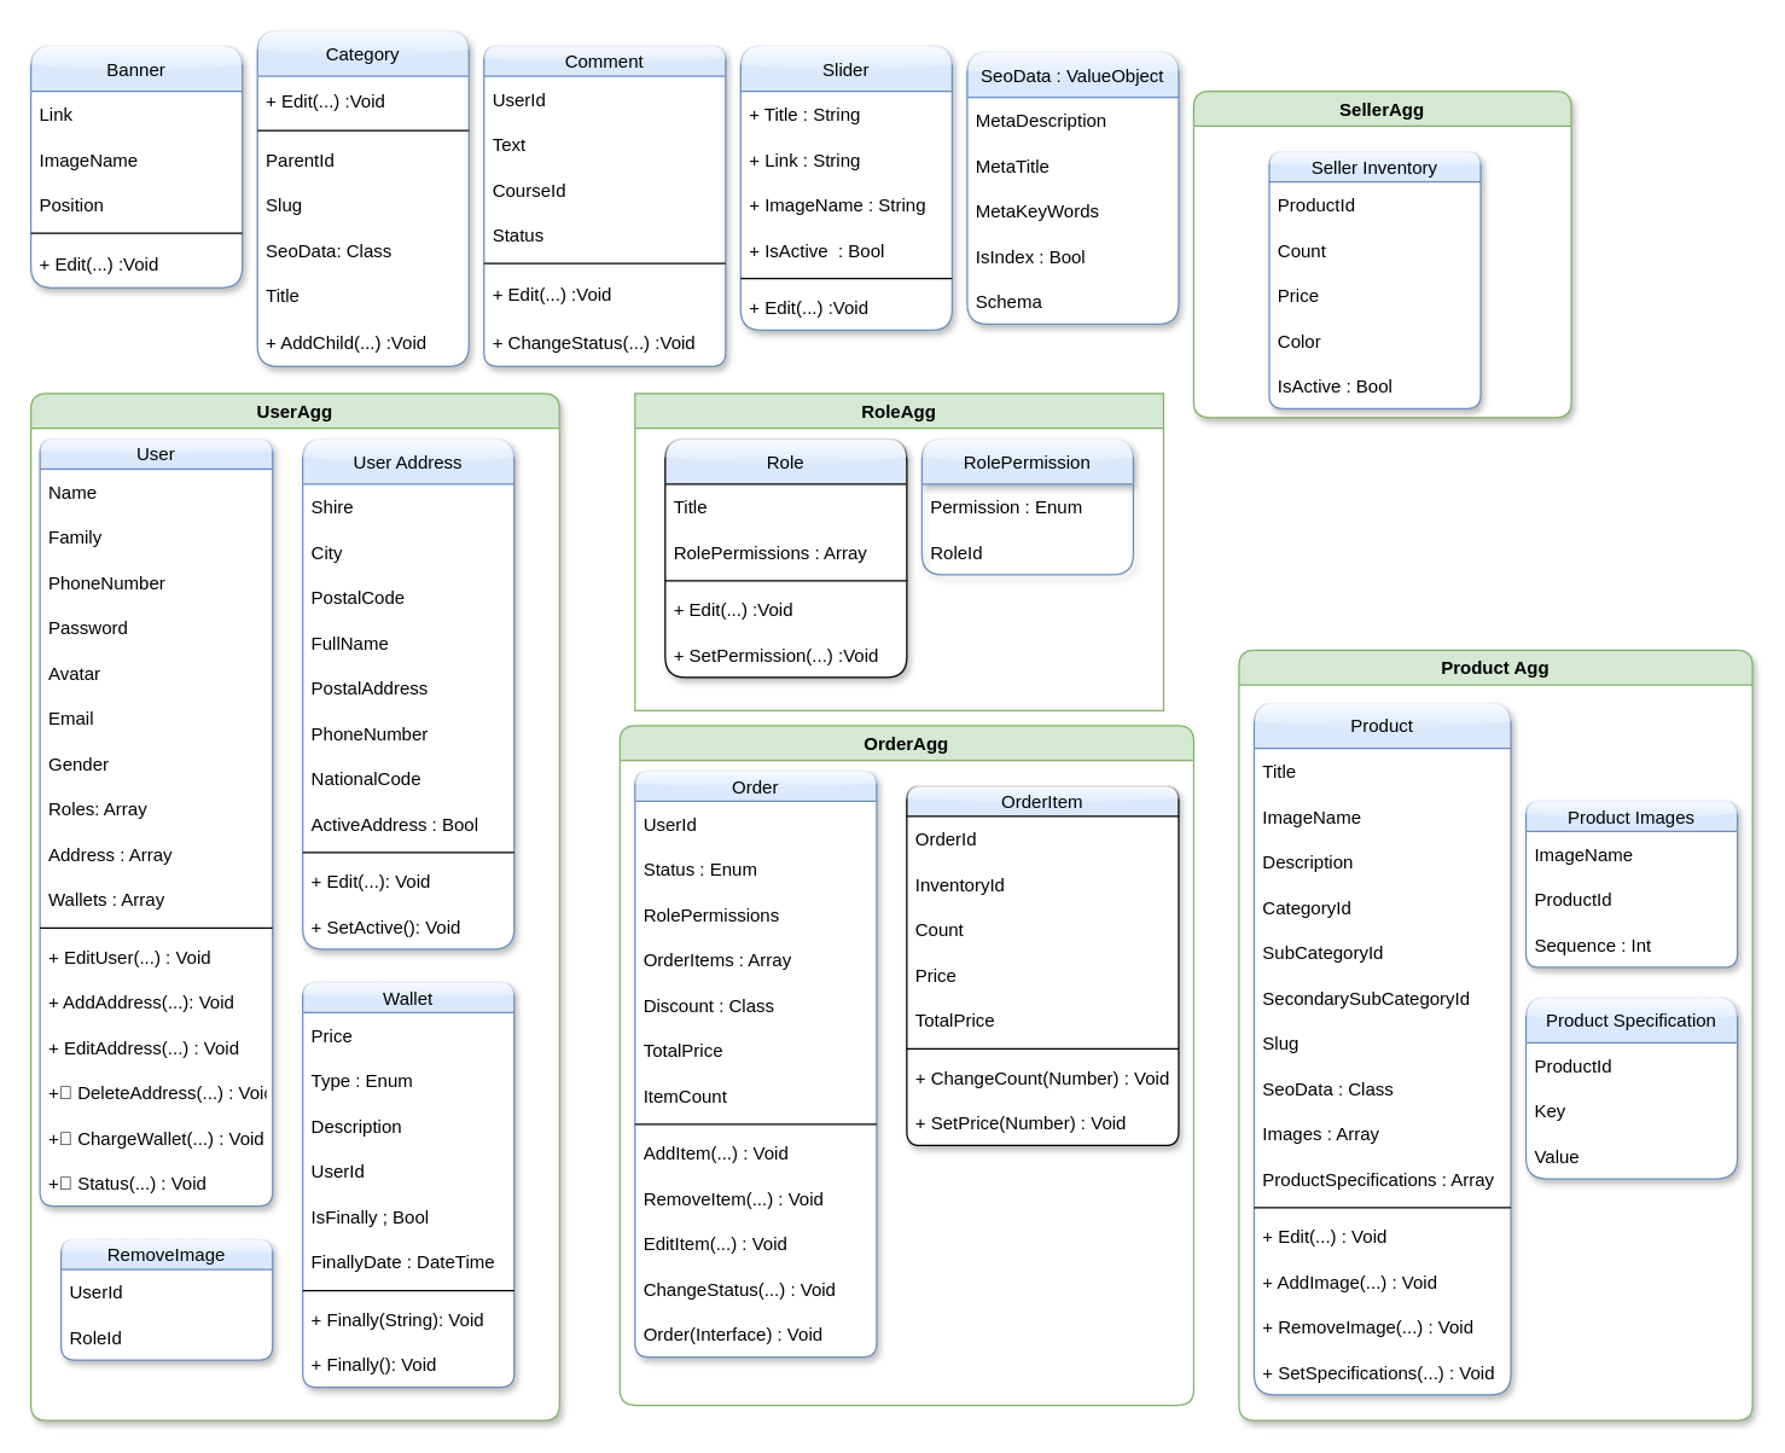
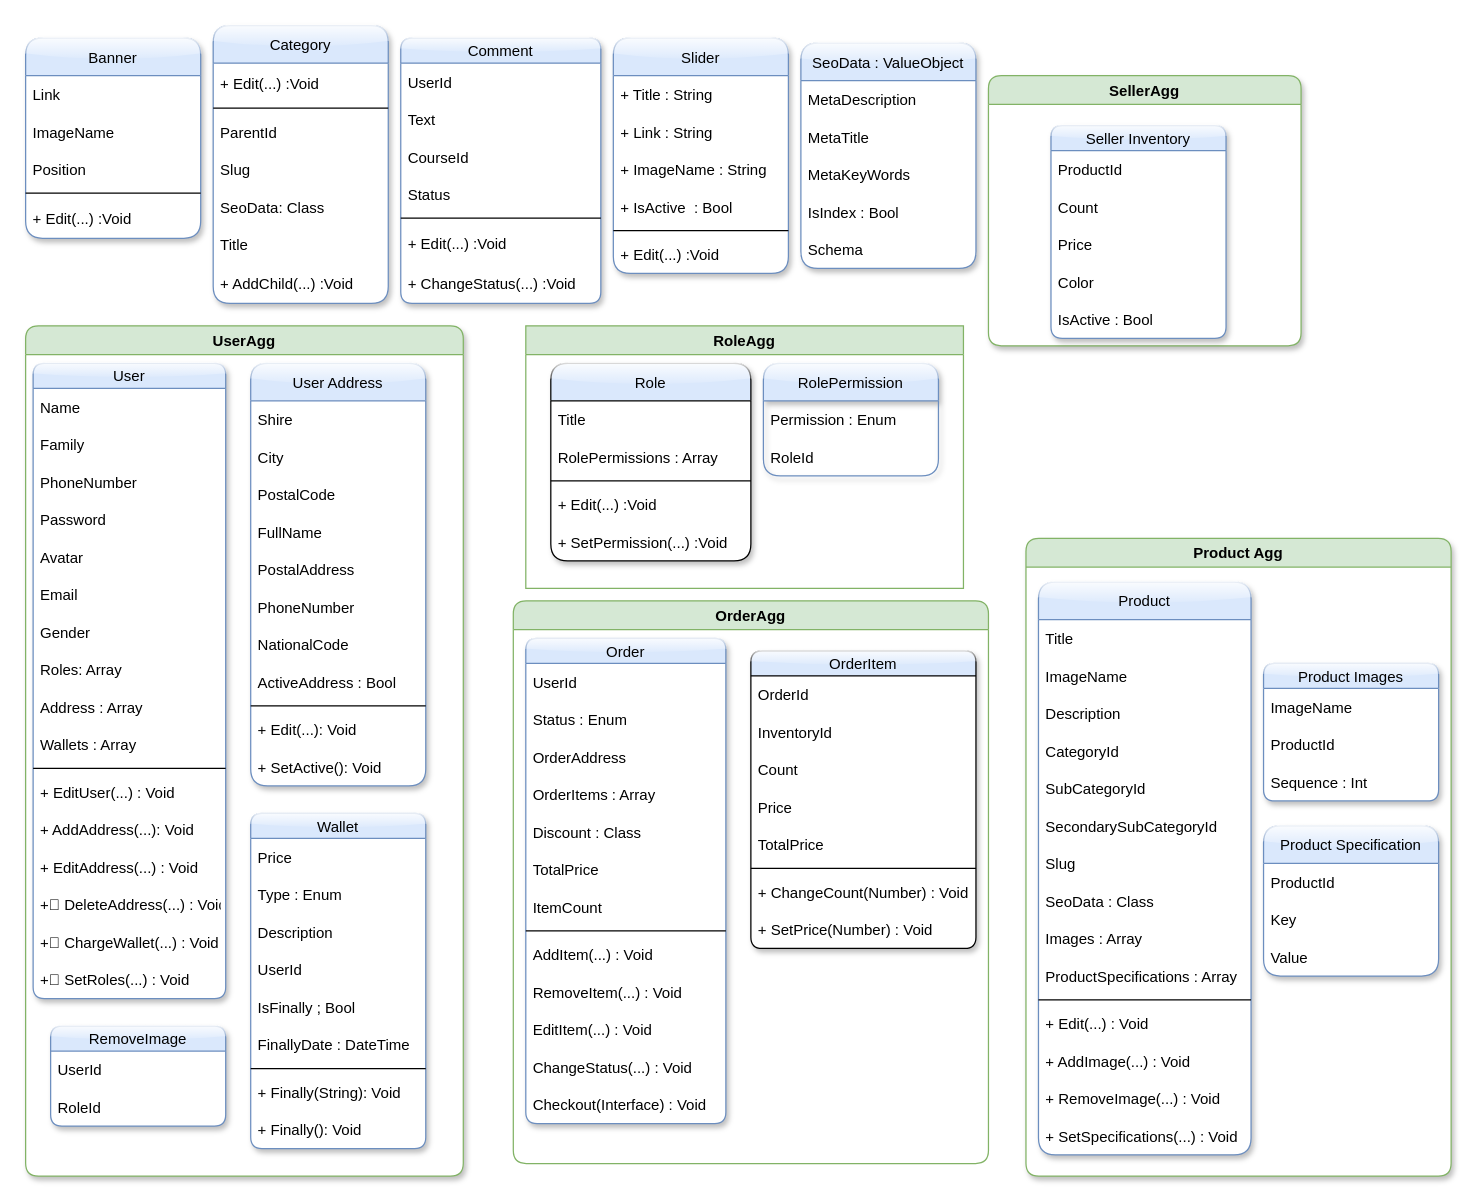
- <mxCell id="89" value="RolePermissions" style="text;strokeColor=none;fillColor=none;align=left;verticalAlign=middle;spacingLeft=4;spacingRight=4;overflow=hidden;points=[[0,0.5],[1,0.5]];portConstraint=eastwest;rotatable=0;" parent="86" vertex="1"><mxGeometry y="80" width="160" height="30" as="geometry" /></mxCell>
+ <mxCell id="89" value="OrderAddress" style="text;strokeColor=none;fillColor=none;align=left;verticalAlign=middle;spacingLeft=4;spacingRight=4;overflow=hidden;points=[[0,0.5],[1,0.5]];portConstraint=eastwest;rotatable=0;" parent="86" vertex="1"><mxGeometry y="80" width="160" height="30" as="geometry" /></mxCell>
- <mxCell id="49" value="+ ِStatus(...) : Void" style="text;strokeColor=none;fillColor=none;align=left;verticalAlign=middle;spacingLeft=4;spacingRight=4;overflow=hidden;points=[[0,0.5],[1,0.5]];portConstraint=eastwest;rotatable=0;" parent="32" vertex="1"><mxGeometry y="478" width="154" height="30" as="geometry" /></mxCell>
+ <mxCell id="49" value="+ ِSetRoles(...) : Void" style="text;strokeColor=none;fillColor=none;align=left;verticalAlign=middle;spacingLeft=4;spacingRight=4;overflow=hidden;points=[[0,0.5],[1,0.5]];portConstraint=eastwest;rotatable=0;" parent="32" vertex="1"><mxGeometry y="478" width="154" height="30" as="geometry" /></mxCell>
- <mxCell id="99" value="Order(Interface) : Void" style="text;strokeColor=none;fillColor=none;align=left;verticalAlign=middle;spacingLeft=4;spacingRight=4;overflow=hidden;points=[[0,0.5],[1,0.5]];portConstraint=eastwest;rotatable=0;" parent="86" vertex="1"><mxGeometry y="358" width="160" height="30" as="geometry" /></mxCell>
+ <mxCell id="99" value="Checkout(Interface) : Void" style="text;strokeColor=none;fillColor=none;align=left;verticalAlign=middle;spacingLeft=4;spacingRight=4;overflow=hidden;points=[[0,0.5],[1,0.5]];portConstraint=eastwest;rotatable=0;" parent="86" vertex="1"><mxGeometry y="358" width="160" height="30" as="geometry" /></mxCell>
